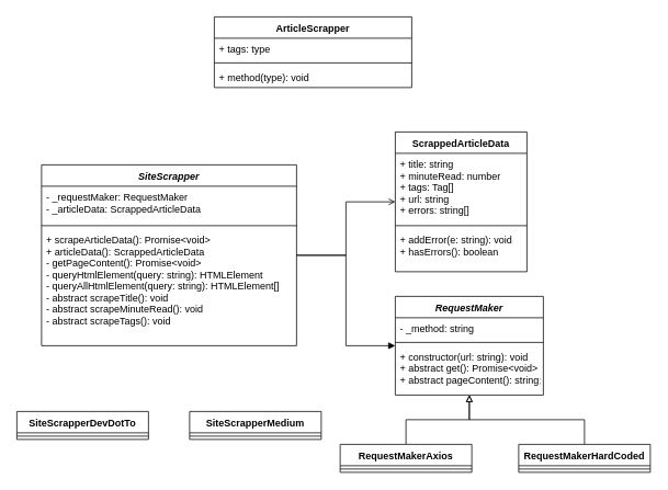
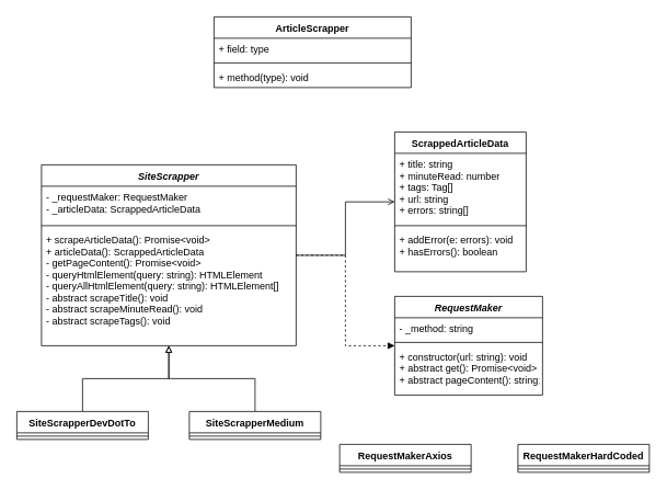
- <mxCell id="3" value="+ tags: type" style="text;strokeColor=none;fillColor=none;align=left;verticalAlign=top;spacingLeft=4;spacingRight=4;overflow=hidden;rotatable=0;points=[[0,0.5],[1,0.5]];portConstraint=eastwest;" parent="2" vertex="1"><mxGeometry y="26" width="240" height="26" as="geometry" /></mxCell>
+ <mxCell id="3" value="+ field: type" style="text;strokeColor=none;fillColor=none;align=left;verticalAlign=top;spacingLeft=4;spacingRight=4;overflow=hidden;rotatable=0;points=[[0,0.5],[1,0.5]];portConstraint=eastwest;" parent="2" vertex="1"><mxGeometry y="26" width="240" height="26" as="geometry" /></mxCell>
- <mxCell id="25" value="+ addError(e: string): void&#10;+ hasErrors(): boolean" style="text;strokeColor=none;fillColor=none;align=left;verticalAlign=top;spacingLeft=4;spacingRight=4;overflow=hidden;rotatable=0;points=[[0,0.5],[1,0.5]];portConstraint=eastwest;" parent="22" vertex="1"><mxGeometry y="118" width="160" height="52" as="geometry" /></mxCell>
+ <mxCell id="25" value="+ addError(e: errors): void&#10;+ hasErrors(): boolean" style="text;strokeColor=none;fillColor=none;align=left;verticalAlign=top;spacingLeft=4;spacingRight=4;overflow=hidden;rotatable=0;points=[[0,0.5],[1,0.5]];portConstraint=eastwest;" parent="22" vertex="1"><mxGeometry y="118" width="160" height="52" as="geometry" /></mxCell>
- <mxCell id="7" style="edgeStyle=orthogonalEdgeStyle;rounded=0;orthogonalLoop=1;jettySize=auto;html=1;endArrow=block;endFill=1;" parent="1" source="8" target="18" edge="1"><mxGeometry relative="1" as="geometry" /></mxCell>
+ <mxCell id="7" style="edgeStyle=orthogonalEdgeStyle;rounded=0;orthogonalLoop=1;jettySize=auto;html=1;endArrow=block;endFill=1;dashed=1;" parent="1" source="8" target="18" edge="1"><mxGeometry relative="1" as="geometry" /></mxCell>
+ <mxCell id="12" style="edgeStyle=orthogonalEdgeStyle;rounded=0;orthogonalLoop=1;jettySize=auto;html=1;endArrow=block;endFill=0;" parent="1" source="13" target="8" edge="1"><mxGeometry relative="1" as="geometry" /></mxCell>
+ <mxCell id="15" style="edgeStyle=orthogonalEdgeStyle;rounded=0;orthogonalLoop=1;jettySize=auto;html=1;endArrow=block;endFill=0;" parent="1" source="16" target="8" edge="1"><mxGeometry relative="1" as="geometry" /></mxCell>
- <mxCell id="26" style="edgeStyle=orthogonalEdgeStyle;rounded=0;orthogonalLoop=1;jettySize=auto;html=1;endArrow=block;endFill=0;" parent="1" source="27" target="18" edge="1"><mxGeometry relative="1" as="geometry" /></mxCell>
- <mxCell id="29" style="edgeStyle=orthogonalEdgeStyle;rounded=0;orthogonalLoop=1;jettySize=auto;html=1;endArrow=block;endFill=0;" parent="1" source="30" target="18" edge="1"><mxGeometry relative="1" as="geometry" /></mxCell>
